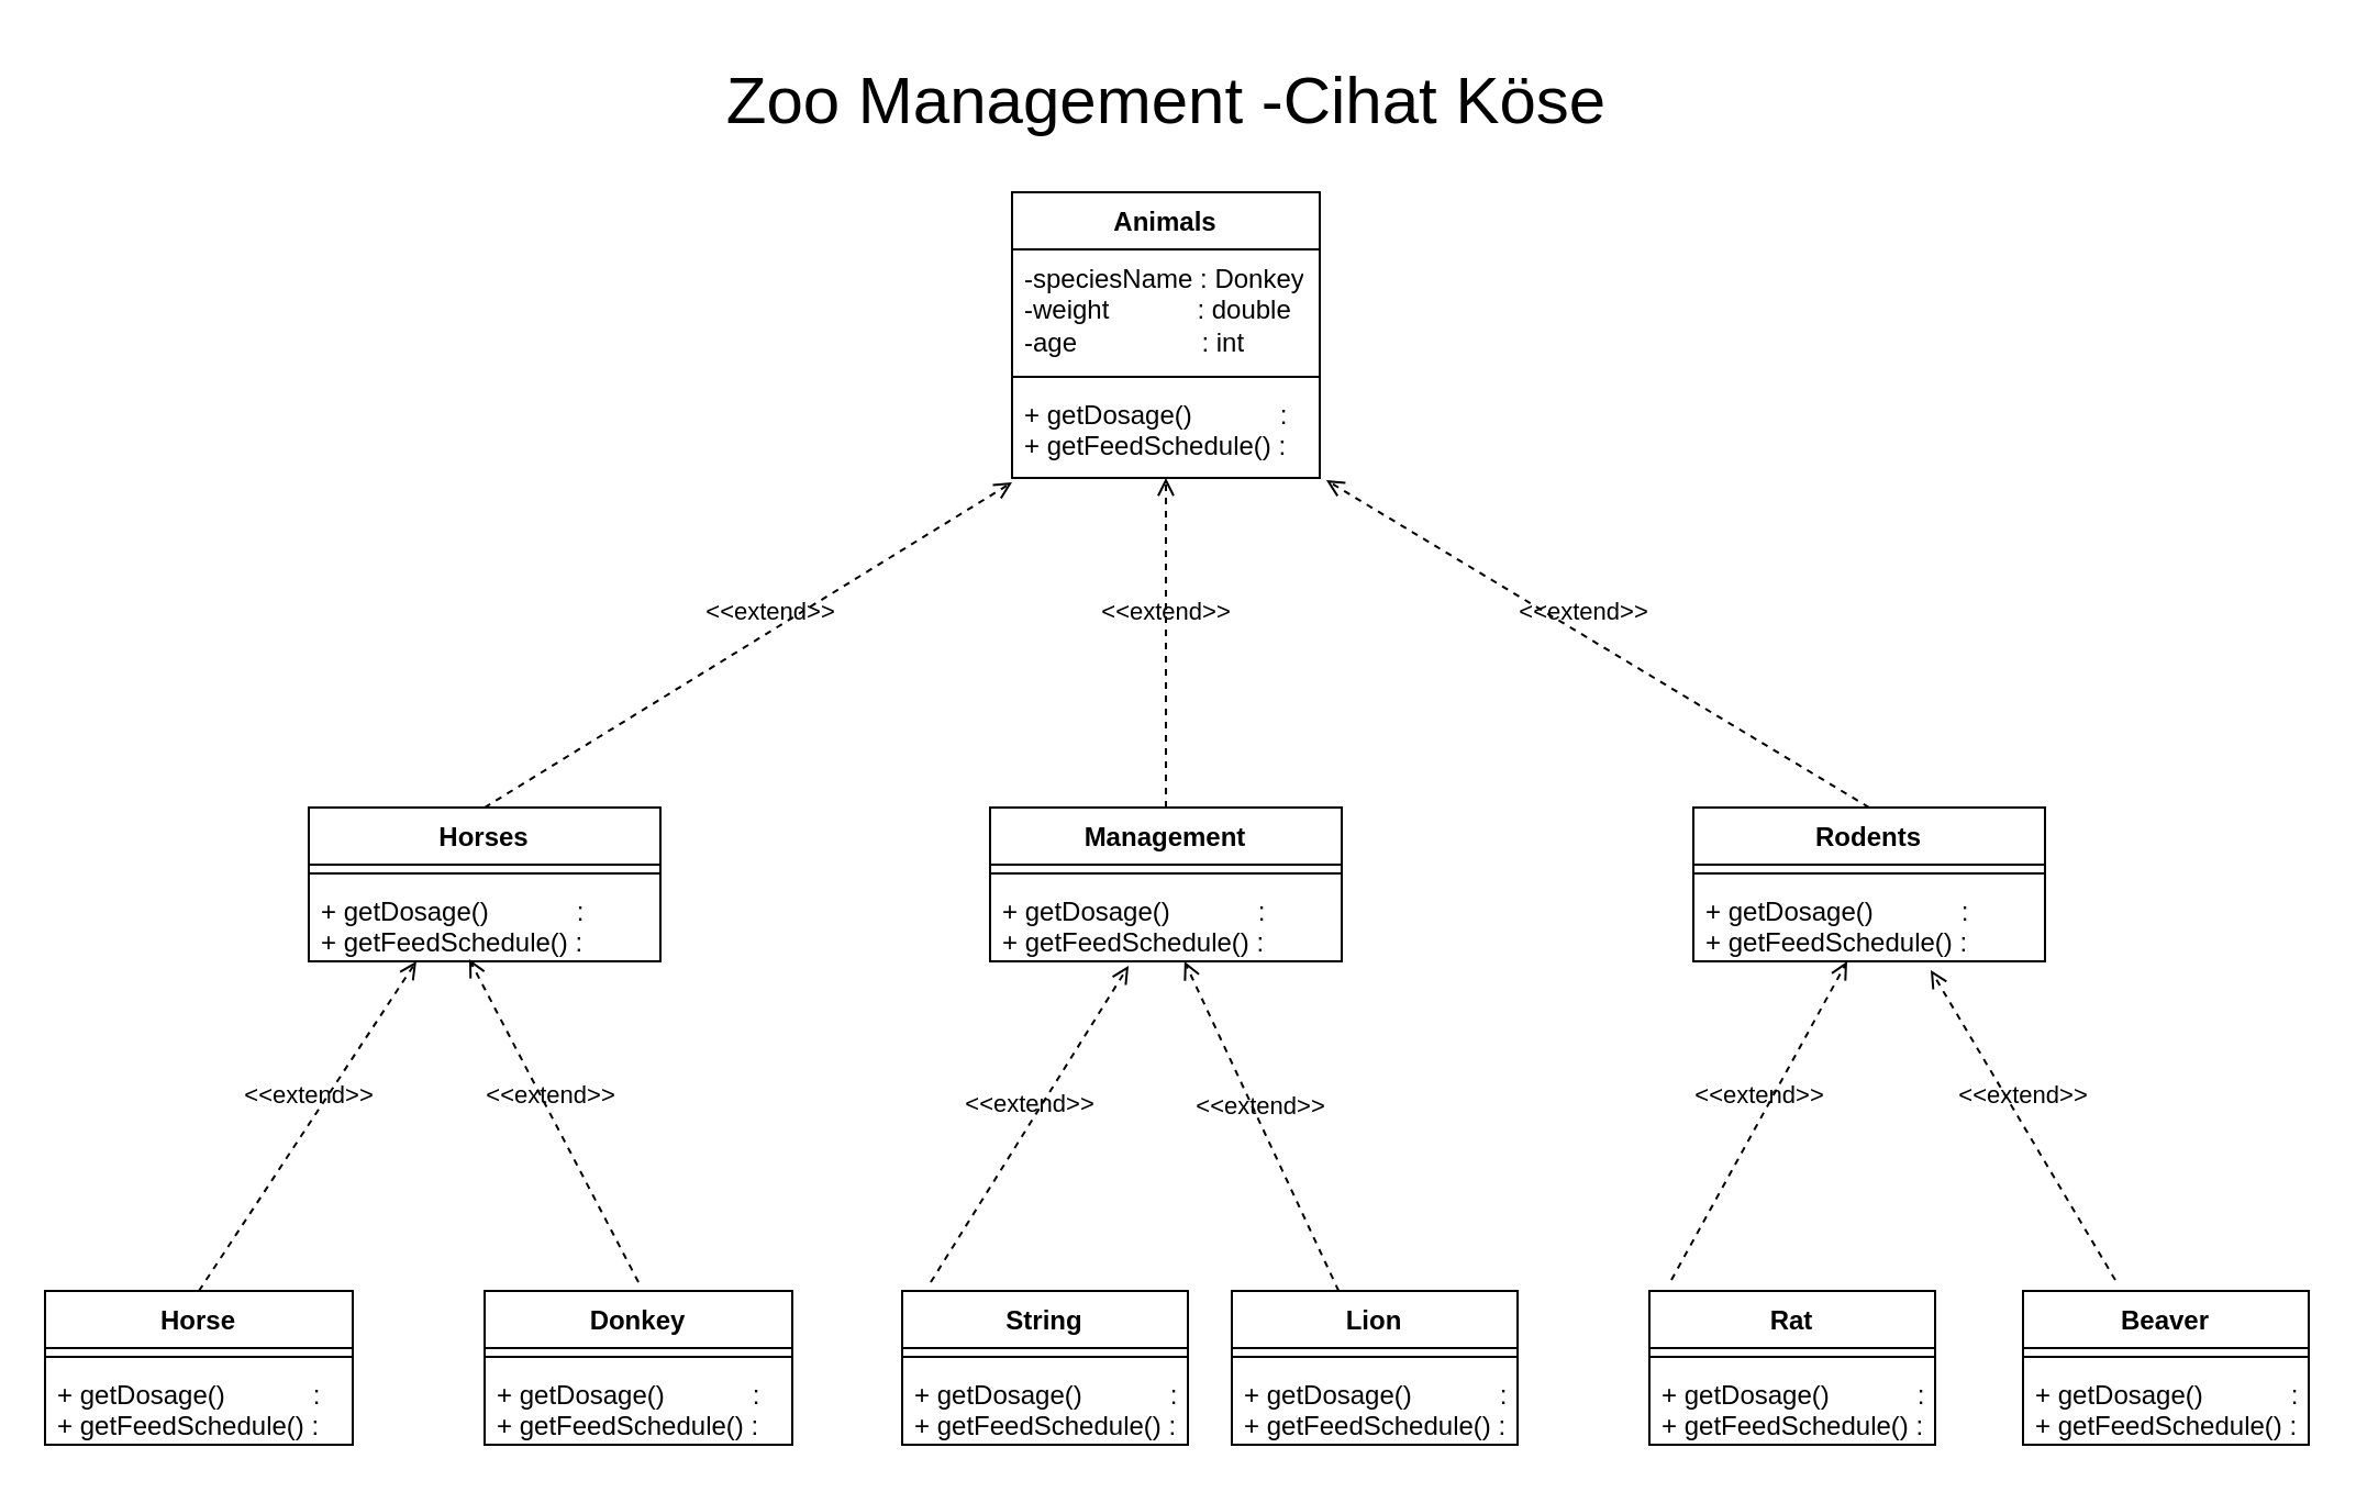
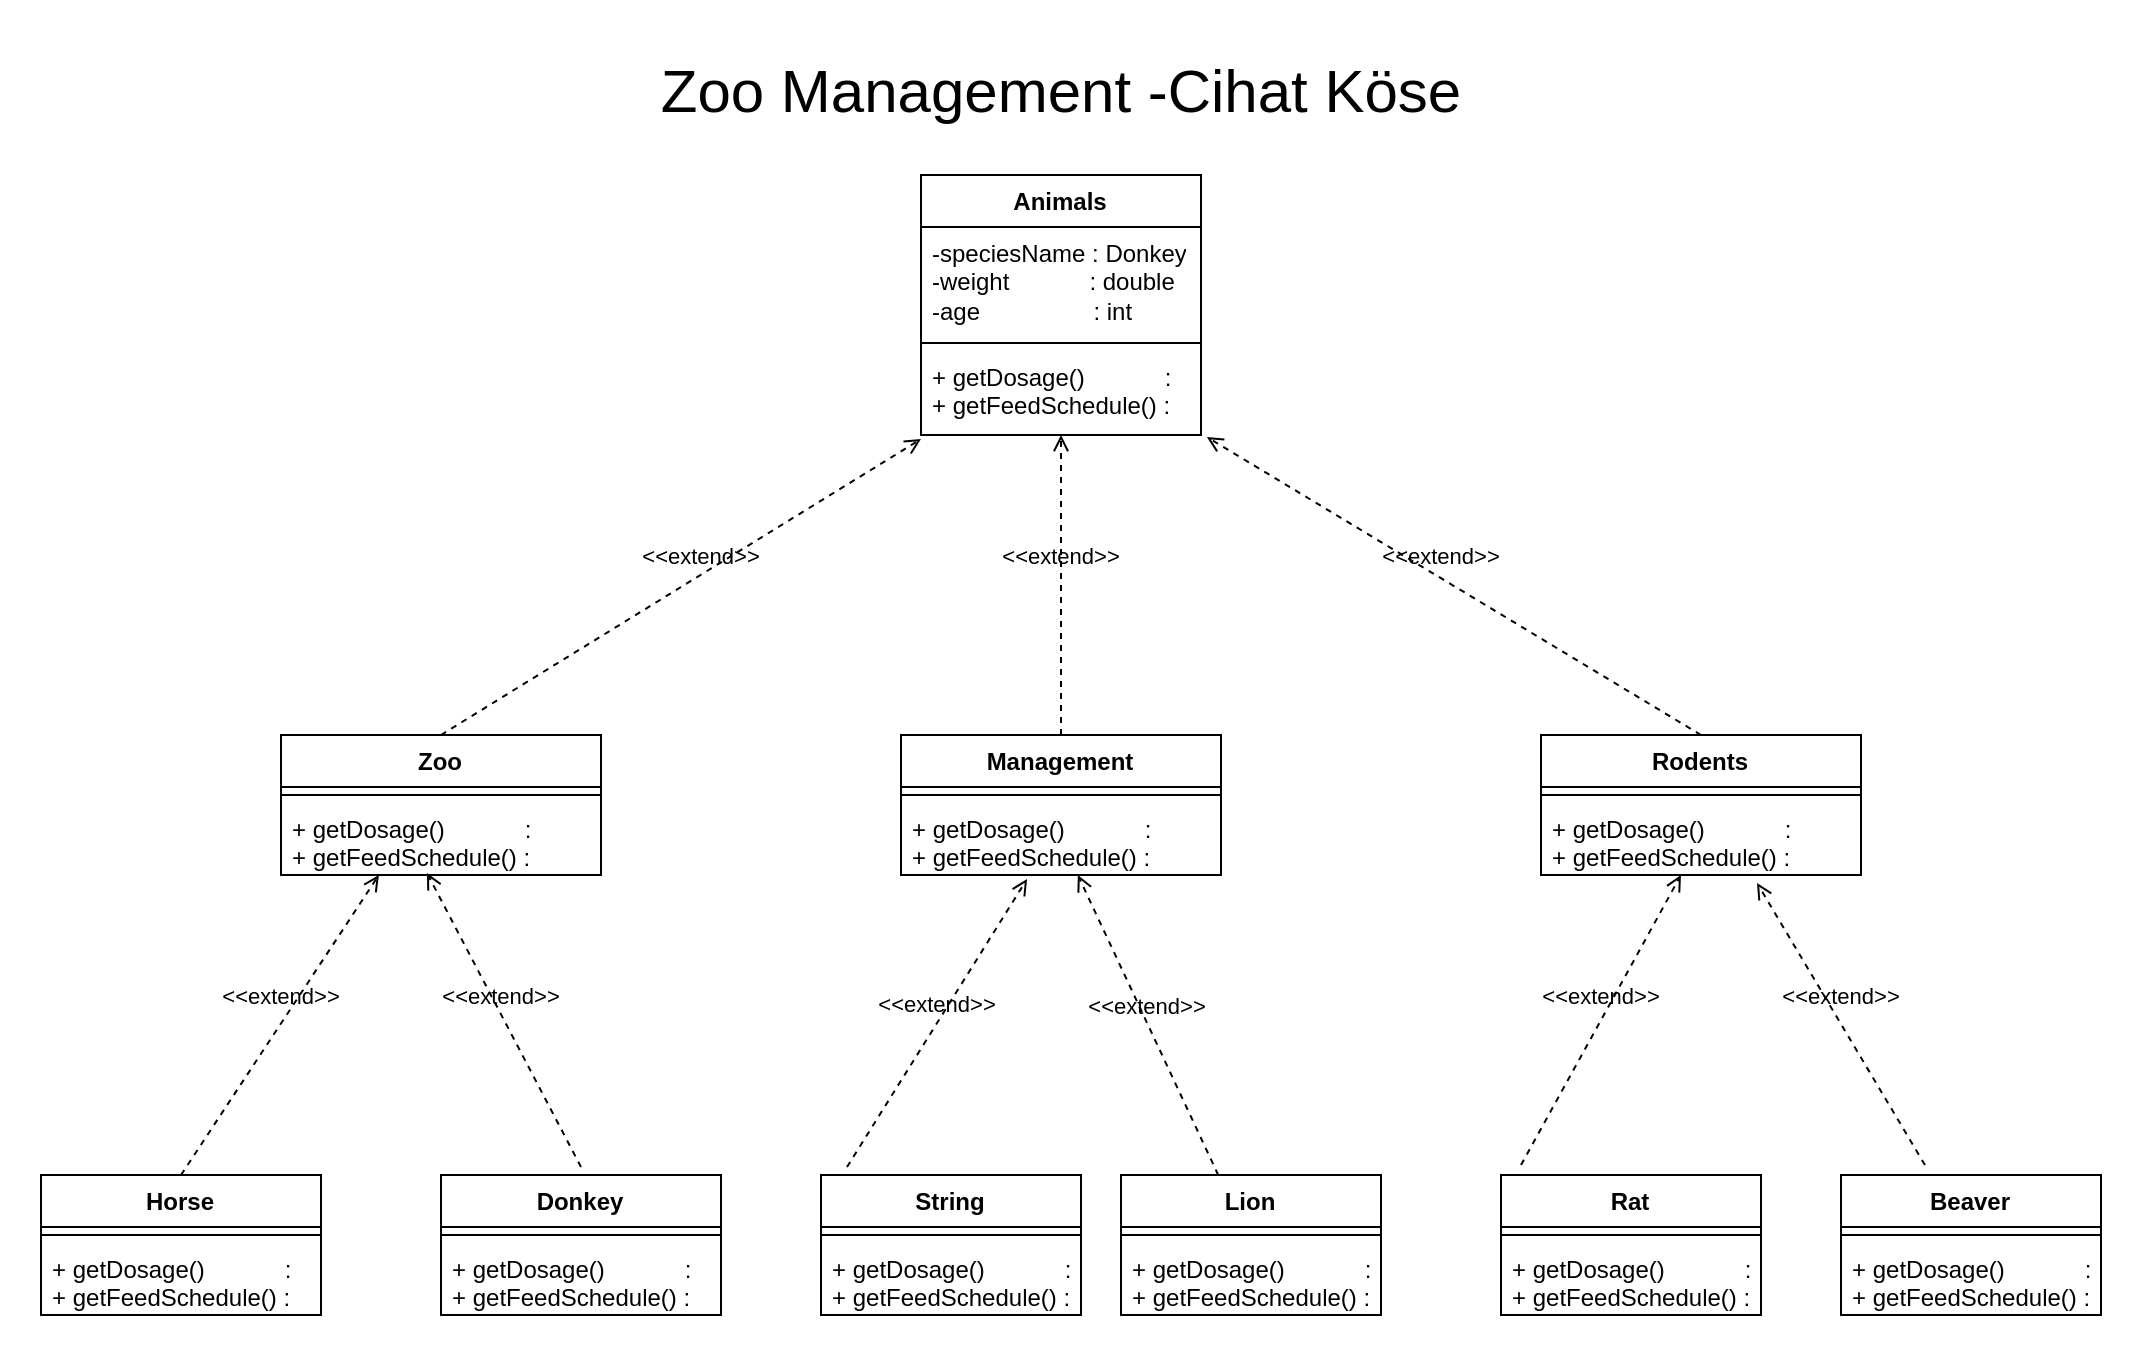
- <mxCell id="6" value="Horses" style="swimlane;fontStyle=1;align=center;verticalAlign=top;childLayout=stackLayout;horizontal=1;startSize=26;horizontalStack=0;resizeParent=1;resizeParentMax=0;resizeLast=0;collapsible=1;marginBottom=0;whiteSpace=wrap;html=1;" vertex="1" parent="1"><mxGeometry x="140" y="367" width="160" height="70" as="geometry" /></mxCell>
+ <mxCell id="6" value="Zoo" style="swimlane;fontStyle=1;align=center;verticalAlign=top;childLayout=stackLayout;horizontal=1;startSize=26;horizontalStack=0;resizeParent=1;resizeParentMax=0;resizeLast=0;collapsible=1;marginBottom=0;whiteSpace=wrap;html=1;" vertex="1" parent="1"><mxGeometry x="140" y="367" width="160" height="70" as="geometry" /></mxCell>
